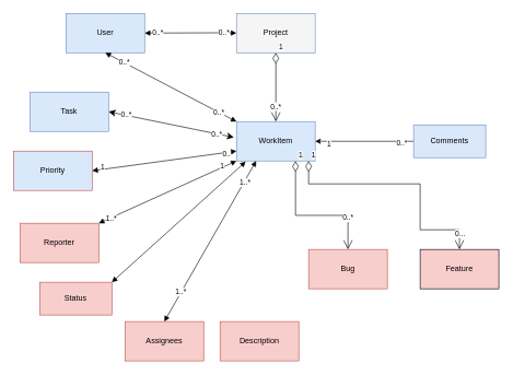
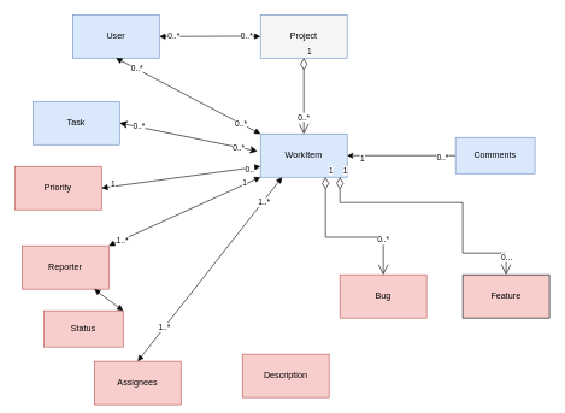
- <mxCell id="31" value="Priority" style="rounded=0;whiteSpace=wrap;html=1;fillColor=#dae8fc;strokeColor=#b85450;" parent="1" vertex="1"><mxGeometry x="20" y="230" width="120" height="60" as="geometry" /></mxCell>
+ <mxCell id="31" value="Priority" style="rounded=0;whiteSpace=wrap;html=1;fillColor=#f8cecc;strokeColor=#b85450;" parent="1" vertex="1"><mxGeometry x="20" y="230" width="120" height="60" as="geometry" /></mxCell>
- <mxCell id="36" value="" style="endArrow=block;startArrow=block;endFill=1;startFill=1;html=1;rounded=0;exitX=1;exitY=0;exitDx=0;exitDy=0;entryX=0.117;entryY=1.017;entryDx=0;entryDy=0;entryPerimeter=0;" parent="1" source="32" target="3" edge="1"><mxGeometry width="160" relative="1" as="geometry"><mxPoint x="160" y="400" as="sourcePoint" /><mxPoint x="380" y="370" as="targetPoint" /></mxGeometry></mxCell>
+ <mxCell id="36" value="" style="endArrow=block;startArrow=block;endFill=1;startFill=1;html=1;rounded=0;exitX=1;exitY=0;exitDx=0;exitDy=0;" parent="1" source="32" target="12" edge="1"><mxGeometry width="160" relative="1" as="geometry"><mxPoint x="160" y="400" as="sourcePoint" /><mxPoint x="380" y="370" as="targetPoint" /></mxGeometry></mxCell>
- <mxCell id="11" value="Assignees" style="rounded=0;whiteSpace=wrap;html=1;fillColor=#f8cecc;strokeColor=#b85450;" parent="1" vertex="1"><mxGeometry x="190" y="490" width="120" height="60" as="geometry" /></mxCell>
+ <mxCell id="11" value="Assignees" style="rounded=0;whiteSpace=wrap;html=1;fillColor=#f8cecc;strokeColor=#b85450;" parent="1" vertex="1"><mxGeometry x="130" y="500" width="120" height="60" as="geometry" /></mxCell>
